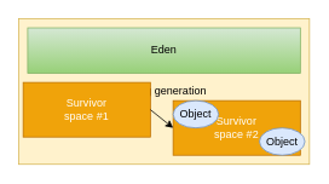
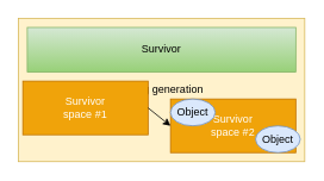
- <mxCell id="3" value="Eden" style="rounded=0;whiteSpace=wrap;html=1;fillColor=#d5e8d4;strokeColor=#82b366;gradientColor=#97d077;" parent="1" vertex="1"><mxGeometry x="30" y="30" width="300" height="50" as="geometry" /></mxCell>
+ <mxCell id="3" value="Survivor" style="rounded=0;whiteSpace=wrap;html=1;fillColor=#d5e8d4;strokeColor=#82b366;gradientColor=#97d077;" parent="1" vertex="1"><mxGeometry x="30" y="30" width="300" height="50" as="geometry" /></mxCell>
